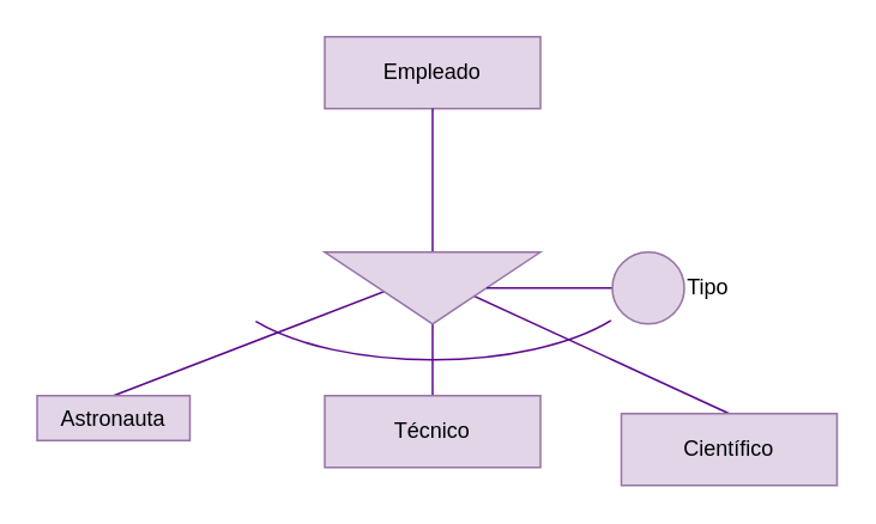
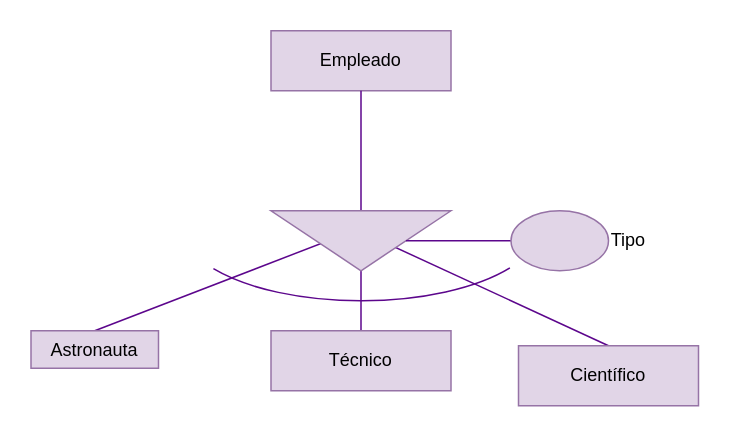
- <mxCell id="12" value="Tipo" style="ellipse;whiteSpace=wrap;html=1;aspect=fixed;fillColor=#e1d5e7;strokeColor=#9673a6;verticalAlign=middle;labelPosition=right;verticalLabelPosition=middle;align=left;" parent="1" vertex="1"><mxGeometry x="340" y="140" width="40" height="40" as="geometry" /></mxCell>
+ <mxCell id="12" value="Tipo" style="ellipse;whiteSpace=wrap;html=1;aspect=fixed;fillColor=#e1d5e7;strokeColor=#9673a6;verticalAlign=middle;labelPosition=right;verticalLabelPosition=middle;align=left;" parent="1" vertex="1"><mxGeometry x="340" y="140" width="65" height="40" as="geometry" /></mxCell>
